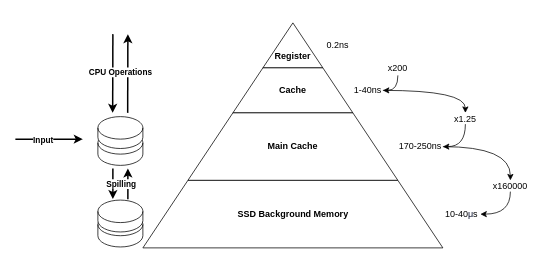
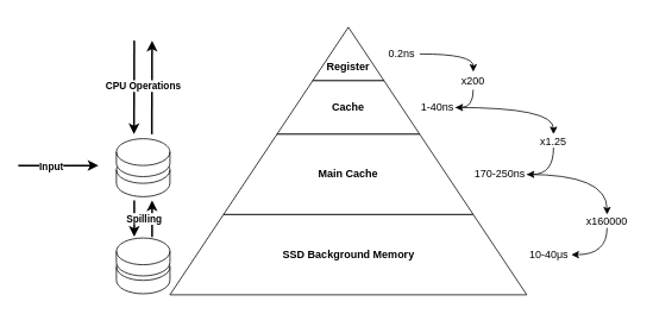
+ <mxCell id="10" style="edgeStyle=orthogonalEdgeStyle;rounded=0;orthogonalLoop=1;jettySize=auto;html=1;entryX=0.5;entryY=0;entryDx=0;entryDy=0;curved=1;" parent="1" source="11" target="18" edge="1"><mxGeometry relative="1" as="geometry" /></mxCell>
